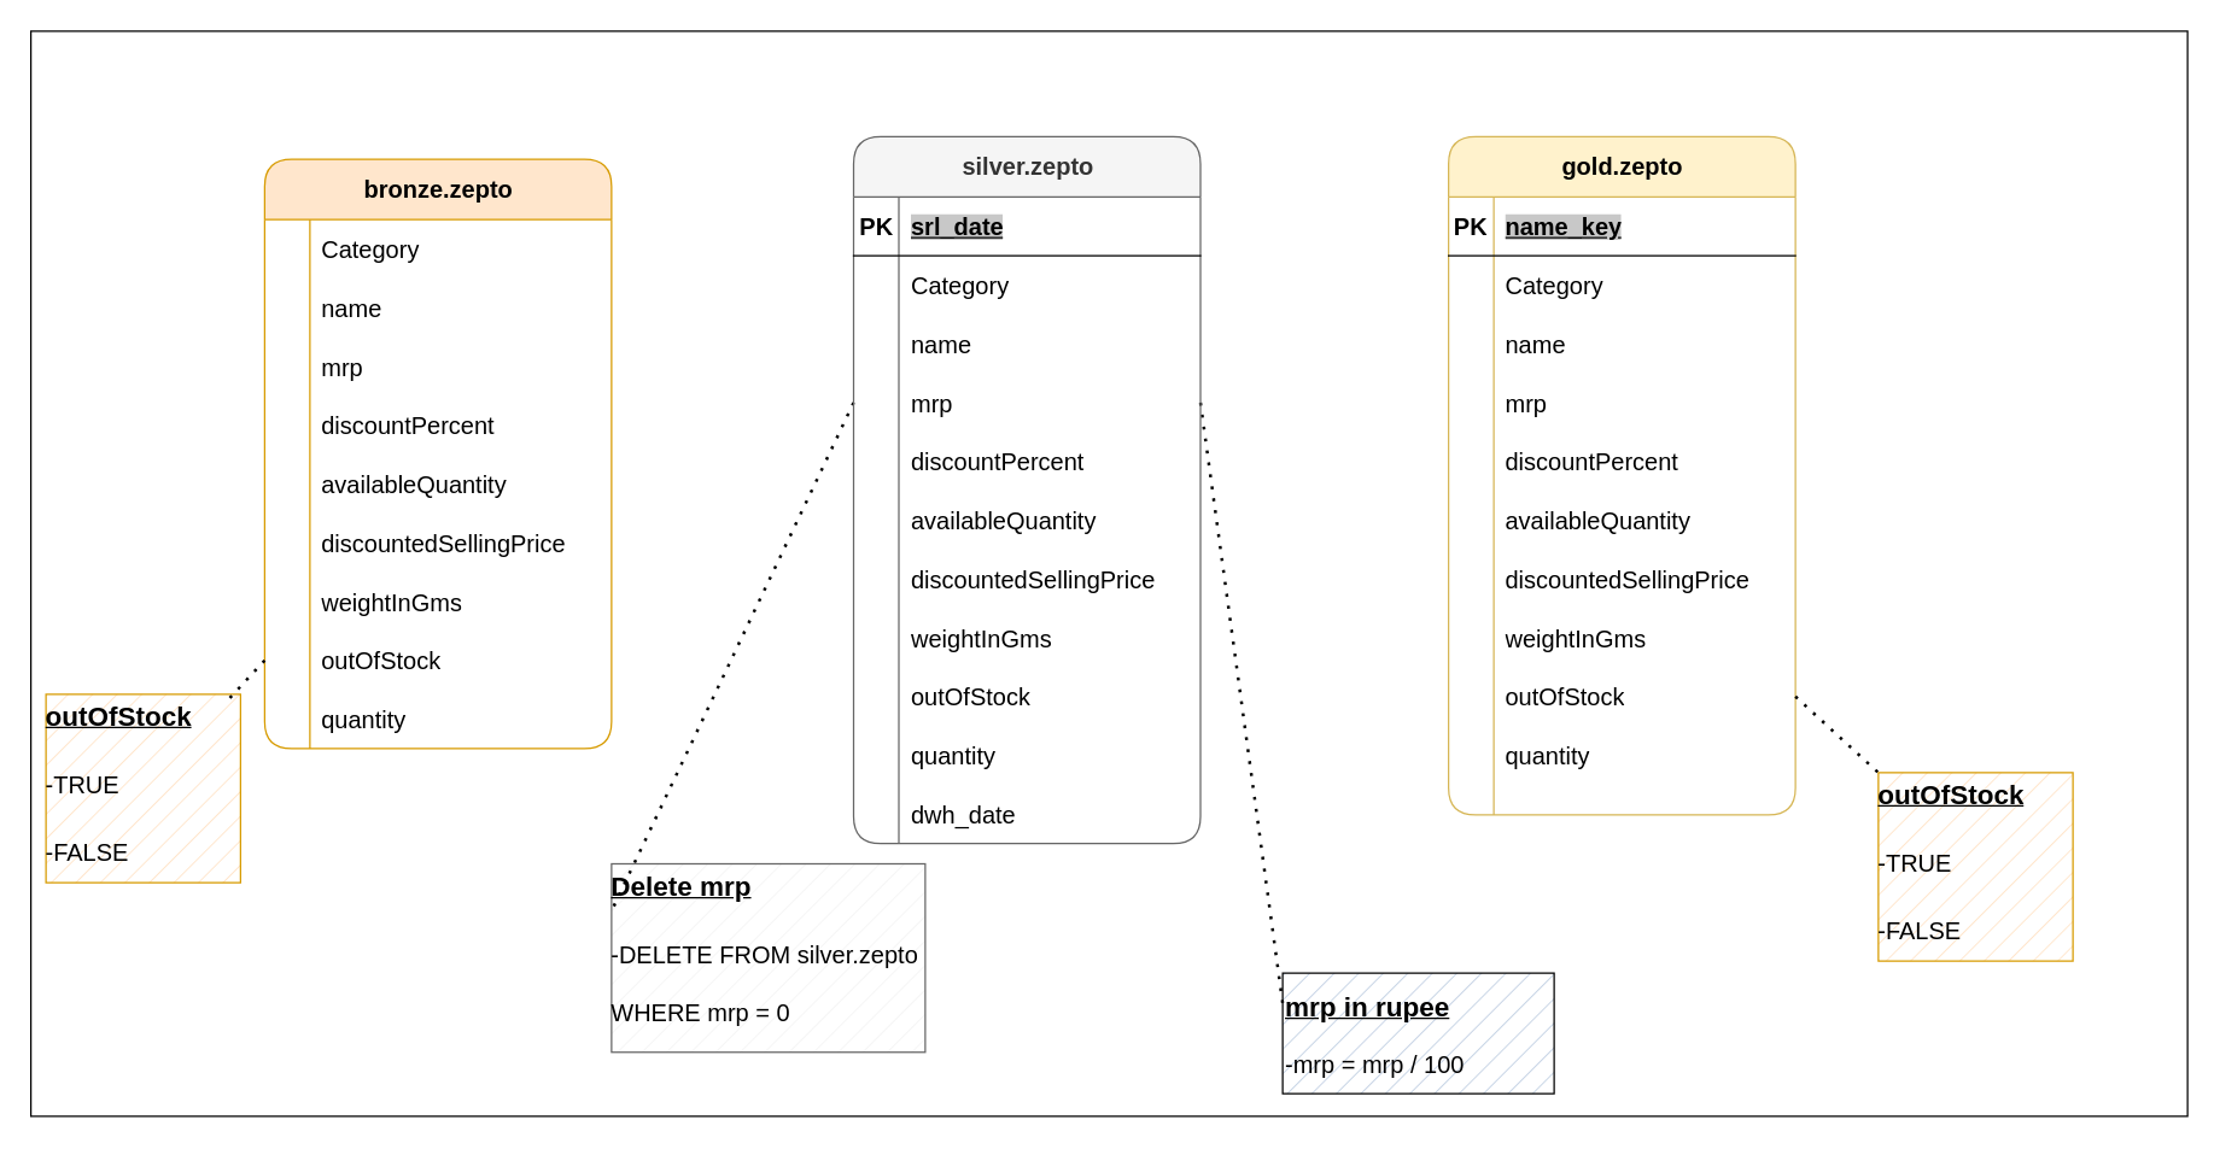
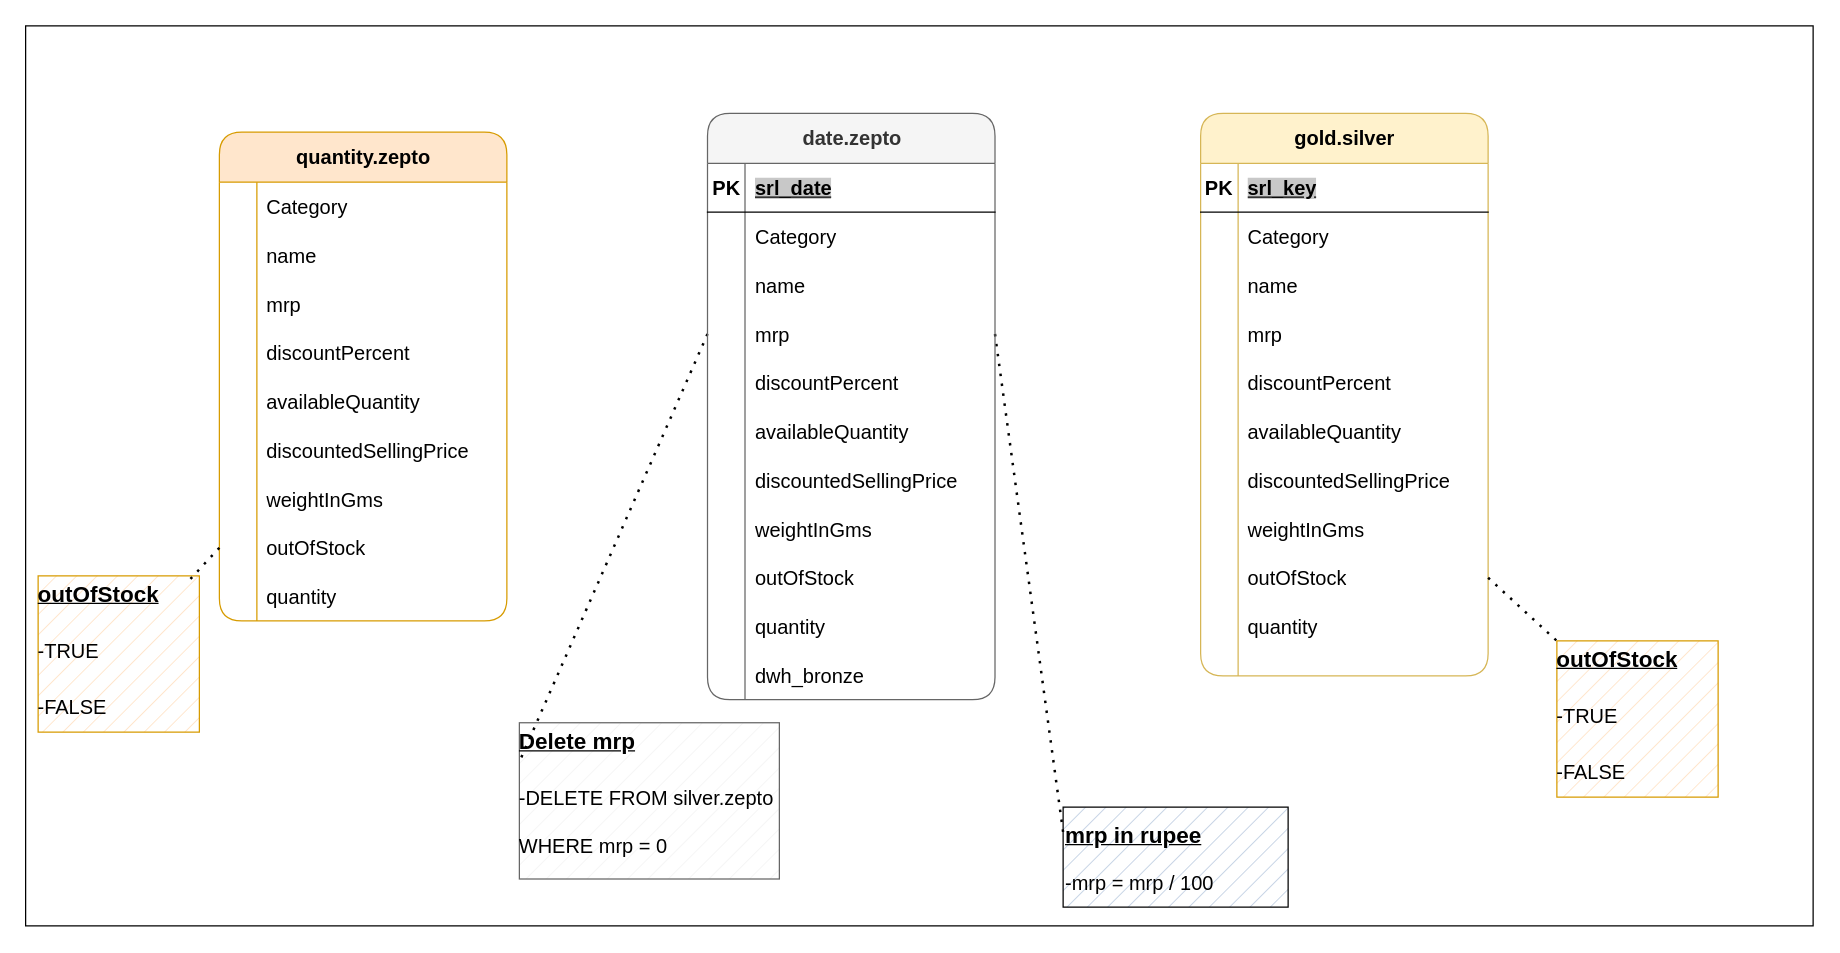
- <mxCell id="37" value="silver.zepto" style="shape=table;startSize=40;container=1;collapsible=1;childLayout=tableLayout;fixedRows=1;rowLines=0;fontStyle=1;align=center;resizeLast=1;html=1;fontSize=16;fillColor=#f5f5f5;strokeColor=#666666;rounded=1;fontColor=#333333;" vertex="1" parent="1"><mxGeometry x="565.5" y="90" width="230" height="469" as="geometry" /></mxCell>
+ <mxCell id="37" value="date.zepto" style="shape=table;startSize=40;container=1;collapsible=1;childLayout=tableLayout;fixedRows=1;rowLines=0;fontStyle=1;align=center;resizeLast=1;html=1;fontSize=16;fillColor=#f5f5f5;strokeColor=#666666;rounded=1;fontColor=#333333;" vertex="1" parent="1"><mxGeometry x="565.5" y="90" width="230" height="469" as="geometry" /></mxCell>
- <mxCell id="71" value="gold.zepto" style="shape=table;startSize=40;container=1;collapsible=1;childLayout=tableLayout;fixedRows=1;rowLines=0;fontStyle=1;align=center;resizeLast=1;html=1;fontSize=16;fillColor=#fff2cc;strokeColor=#d6b656;rounded=1;" vertex="1" parent="1"><mxGeometry x="960" y="90" width="230" height="450" as="geometry" /></mxCell>
+ <mxCell id="71" value="gold.silver" style="shape=table;startSize=40;container=1;collapsible=1;childLayout=tableLayout;fixedRows=1;rowLines=0;fontStyle=1;align=center;resizeLast=1;html=1;fontSize=16;fillColor=#fff2cc;strokeColor=#d6b656;rounded=1;" vertex="1" parent="1"><mxGeometry x="960" y="90" width="230" height="450" as="geometry" /></mxCell>
- <mxCell id="3" value="bronze.zepto" style="shape=table;startSize=40;container=1;collapsible=1;childLayout=tableLayout;fixedRows=1;rowLines=0;fontStyle=1;align=center;resizeLast=1;html=1;fontSize=16;fillColor=#ffe6cc;strokeColor=#d79b00;rounded=1;" parent="1" vertex="1"><mxGeometry x="175" y="105" width="230" height="391" as="geometry" /></mxCell>
+ <mxCell id="3" value="quantity.zepto" style="shape=table;startSize=40;container=1;collapsible=1;childLayout=tableLayout;fixedRows=1;rowLines=0;fontStyle=1;align=center;resizeLast=1;html=1;fontSize=16;fillColor=#ffe6cc;strokeColor=#d79b00;rounded=1;" parent="1" vertex="1"><mxGeometry x="175" y="105" width="230" height="391" as="geometry" /></mxCell>
- <mxCell id="74" value="&lt;span style=&quot;background-color: rgb(200, 200, 200);&quot;&gt;name_key&lt;/span&gt;" style="shape=partialRectangle;connectable=0;fillColor=none;top=0;left=0;bottom=0;right=0;align=left;spacingLeft=6;fontStyle=5;overflow=hidden;whiteSpace=wrap;html=1;fontSize=16;" vertex="1" parent="72"><mxGeometry x="30" width="200" height="39" as="geometry"><mxRectangle width="200" height="39" as="alternateBounds" /></mxGeometry></mxCell>
+ <mxCell id="74" value="&lt;span style=&quot;background-color: rgb(200, 200, 200);&quot;&gt;srl_key&lt;/span&gt;" style="shape=partialRectangle;connectable=0;fillColor=none;top=0;left=0;bottom=0;right=0;align=left;spacingLeft=6;fontStyle=5;overflow=hidden;whiteSpace=wrap;html=1;fontSize=16;" vertex="1" parent="72"><mxGeometry x="30" width="200" height="39" as="geometry"><mxRectangle width="200" height="39" as="alternateBounds" /></mxGeometry></mxCell>
- <mxCell id="70" value="dwh_date" style="shape=partialRectangle;connectable=0;fillColor=none;top=0;left=0;bottom=0;right=0;align=left;spacingLeft=6;overflow=hidden;whiteSpace=wrap;html=1;fontSize=16;" vertex="1" parent="68"><mxGeometry x="30" width="200" height="39" as="geometry"><mxRectangle width="200" height="39" as="alternateBounds" /></mxGeometry></mxCell>
+ <mxCell id="70" value="dwh_bronze" style="shape=partialRectangle;connectable=0;fillColor=none;top=0;left=0;bottom=0;right=0;align=left;spacingLeft=6;overflow=hidden;whiteSpace=wrap;html=1;fontSize=16;" vertex="1" parent="68"><mxGeometry x="30" width="200" height="39" as="geometry"><mxRectangle width="200" height="39" as="alternateBounds" /></mxGeometry></mxCell>
- <mxCell id="33" value="&lt;h1 style=&quot;margin-top: 0px;&quot;&gt;&lt;span style=&quot;background-color: transparent; color: light-dark(rgb(0, 0, 0), rgb(255, 255, 255)); font-size: 18px;&quot;&gt;&lt;u&gt;Delete mrp&lt;/u&gt;&lt;span style=&quot;font-weight: normal;&quot;&gt;&amp;nbsp;&amp;nbsp;&lt;/span&gt;&lt;/span&gt;&lt;/h1&gt;&lt;h1 style=&quot;margin-top: 0px;&quot;&gt;&lt;span style=&quot;font-weight: normal; background-color: transparent; color: light-dark(rgb(0, 0, 0), rgb(255, 255, 255));&quot;&gt;&lt;font style=&quot;font-size: 16px;&quot;&gt;-DELETE FROM silver.zepto&lt;/font&gt;&lt;/span&gt;&lt;/h1&gt;&lt;div&gt;&lt;span style=&quot;font-weight: normal; background-color: transparent; color: light-dark(rgb(0, 0, 0), rgb(255, 255, 255));&quot;&gt;&lt;font style=&quot;font-size: 16px;&quot;&gt;WHERE mrp = 0&lt;/font&gt;&lt;/span&gt;&lt;/div&gt;" style="text;html=1;whiteSpace=wrap;overflow=hidden;rounded=0;fillColor=#f5f5f5;fillStyle=hatch;strokeColor=#666666;spacing=0;spacingTop=-6;fontColor=#333333;" parent="1" vertex="1"><mxGeometry x="405" y="572.5" width="208" height="125" as="geometry" /></mxCell>
+ <mxCell id="33" value="&lt;h1 style=&quot;margin-top: 0px;&quot;&gt;&lt;span style=&quot;background-color: transparent; color: light-dark(rgb(0, 0, 0), rgb(255, 255, 255)); font-size: 18px;&quot;&gt;&lt;u&gt;Delete mrp&lt;/u&gt;&lt;span style=&quot;font-weight: normal;&quot;&gt;&amp;nbsp;&amp;nbsp;&lt;/span&gt;&lt;/span&gt;&lt;/h1&gt;&lt;h1 style=&quot;margin-top: 0px;&quot;&gt;&lt;span style=&quot;font-weight: normal; background-color: transparent; color: light-dark(rgb(0, 0, 0), rgb(255, 255, 255));&quot;&gt;&lt;font style=&quot;font-size: 16px;&quot;&gt;-DELETE FROM silver.zepto&lt;/font&gt;&lt;/span&gt;&lt;/h1&gt;&lt;div&gt;&lt;span style=&quot;font-weight: normal; background-color: transparent; color: light-dark(rgb(0, 0, 0), rgb(255, 255, 255));&quot;&gt;&lt;font style=&quot;font-size: 16px;&quot;&gt;WHERE mrp = 0&lt;/font&gt;&lt;/span&gt;&lt;/div&gt;" style="text;html=1;whiteSpace=wrap;overflow=hidden;rounded=0;fillColor=#f5f5f5;fillStyle=hatch;strokeColor=#666666;spacing=0;spacingTop=-6;fontColor=#333333;" parent="1" vertex="1"><mxGeometry x="415" y="577.5" width="208" height="125" as="geometry" /></mxCell>
